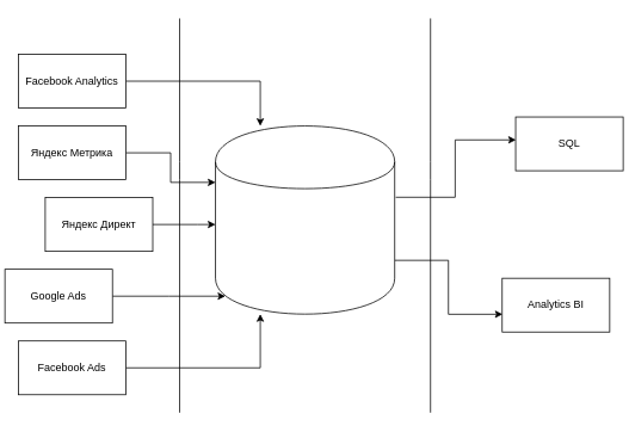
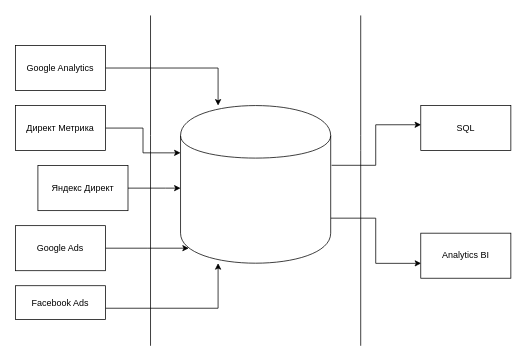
- <mxCell id="7" value="Facebook Analytics" style="rounded=0;whiteSpace=wrap;html=1;" vertex="1" parent="1"><mxGeometry x="20" y="60" width="120" height="60" as="geometry" /></mxCell>
+ <mxCell id="7" value="Google Analytics" style="rounded=0;whiteSpace=wrap;html=1;" vertex="1" parent="1"><mxGeometry x="20" y="60" width="120" height="60" as="geometry" /></mxCell>
- <mxCell id="17" value="SQL" style="rounded=0;whiteSpace=wrap;html=1;" vertex="1" parent="1"><mxGeometry x="575" y="130" width="120" height="60" as="geometry" /></mxCell>
+ <mxCell id="17" value="SQL" style="rounded=0;whiteSpace=wrap;html=1;" vertex="1" parent="1"><mxGeometry x="560" y="140" width="120" height="60" as="geometry" /></mxCell>
- <mxCell id="9" value="Яндекс Метрика" style="rounded=0;whiteSpace=wrap;html=1;" vertex="1" parent="1"><mxGeometry x="20" y="140" width="120" height="60" as="geometry" /></mxCell>
+ <mxCell id="9" value="Директ Метрика" style="rounded=0;whiteSpace=wrap;html=1;" vertex="1" parent="1"><mxGeometry x="20" y="140" width="120" height="60" as="geometry" /></mxCell>
- <mxCell id="13" value="Google Ads" style="rounded=0;whiteSpace=wrap;html=1;" vertex="1" parent="1"><mxGeometry x="5" y="300" width="120" height="60" as="geometry" /></mxCell>
+ <mxCell id="13" value="Google Ads" style="rounded=0;whiteSpace=wrap;html=1;" vertex="1" parent="1"><mxGeometry x="20" y="300" width="120" height="60" as="geometry" /></mxCell>
- <mxCell id="15" value="Facebook Ads" style="rounded=0;whiteSpace=wrap;html=1;" vertex="1" parent="1"><mxGeometry x="20" y="380" width="120" height="60" as="geometry" /></mxCell>
+ <mxCell id="15" value="Facebook Ads" style="rounded=0;whiteSpace=wrap;html=1;" vertex="1" parent="1"><mxGeometry x="20" y="380" width="120" height="45" as="geometry" /></mxCell>
